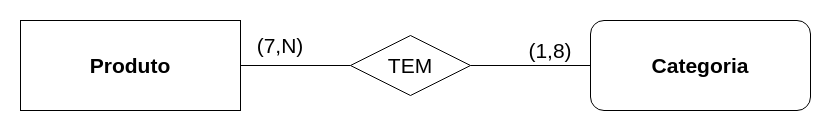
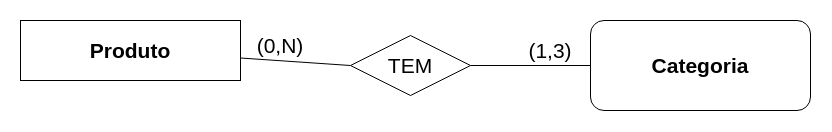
- <mxCell id="8" value="(7,N)" style="text;html=1;strokeColor=none;fillColor=none;align=center;verticalAlign=middle;whiteSpace=wrap;rounded=0;fontSize=21;" vertex="1" parent="1"><mxGeometry x="250" y="30" width="60" height="30" as="geometry" /></mxCell>
+ <mxCell id="8" value="(0,N)" style="text;html=1;strokeColor=none;fillColor=none;align=center;verticalAlign=middle;whiteSpace=wrap;rounded=0;fontSize=21;" vertex="1" parent="1"><mxGeometry x="250" y="30" width="60" height="30" as="geometry" /></mxCell>
- <mxCell id="7" value="(1,8)" style="text;html=1;strokeColor=none;fillColor=none;align=center;verticalAlign=middle;whiteSpace=wrap;rounded=0;fontSize=21;" vertex="1" parent="1"><mxGeometry x="520" y="35" width="60" height="30" as="geometry" /></mxCell>
+ <mxCell id="7" value="(1,3)" style="text;html=1;strokeColor=none;fillColor=none;align=center;verticalAlign=middle;whiteSpace=wrap;rounded=0;fontSize=21;" vertex="1" parent="1"><mxGeometry x="520" y="35" width="60" height="30" as="geometry" /></mxCell>
- <mxCell id="2" value="&lt;b&gt;&lt;font style=&quot;font-size: 21px;&quot;&gt;Produto&lt;/font&gt;&lt;/b&gt;" style="whiteSpace=wrap;html=1;align=center;" vertex="1" parent="1"><mxGeometry x="20" y="20" width="220" height="90" as="geometry" /></mxCell>
+ <mxCell id="2" value="&lt;b&gt;&lt;font style=&quot;font-size: 21px;&quot;&gt;Produto&lt;/font&gt;&lt;/b&gt;" style="whiteSpace=wrap;html=1;align=center;" vertex="1" parent="1"><mxGeometry x="20" y="20" width="220" height="60" as="geometry" /></mxCell>
